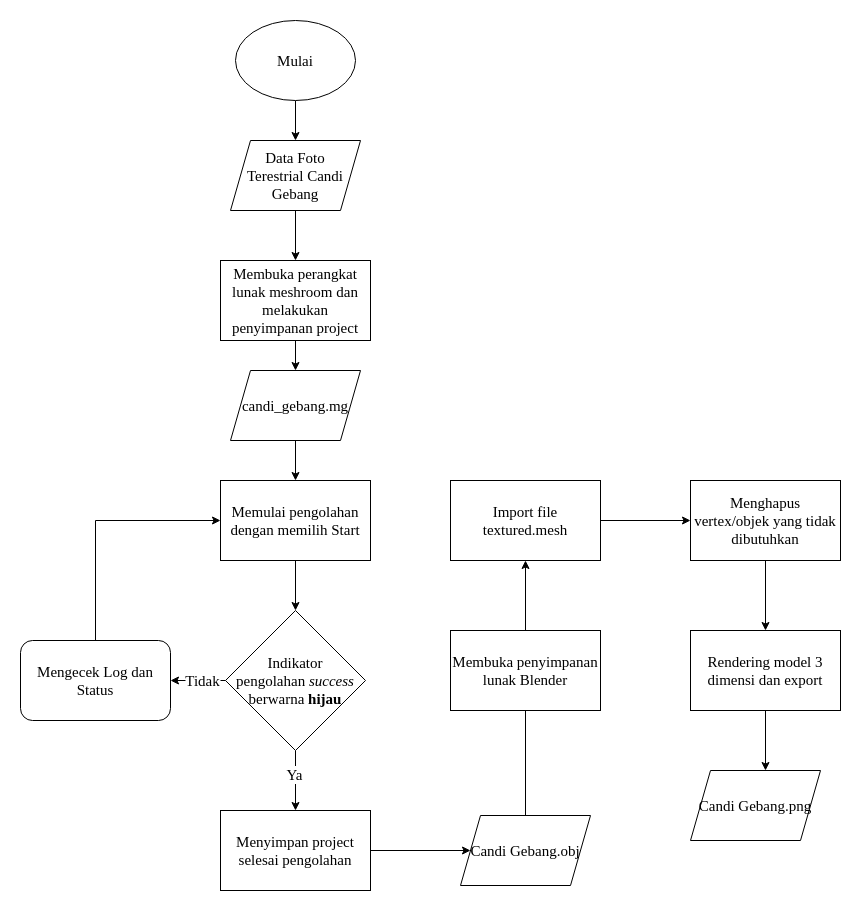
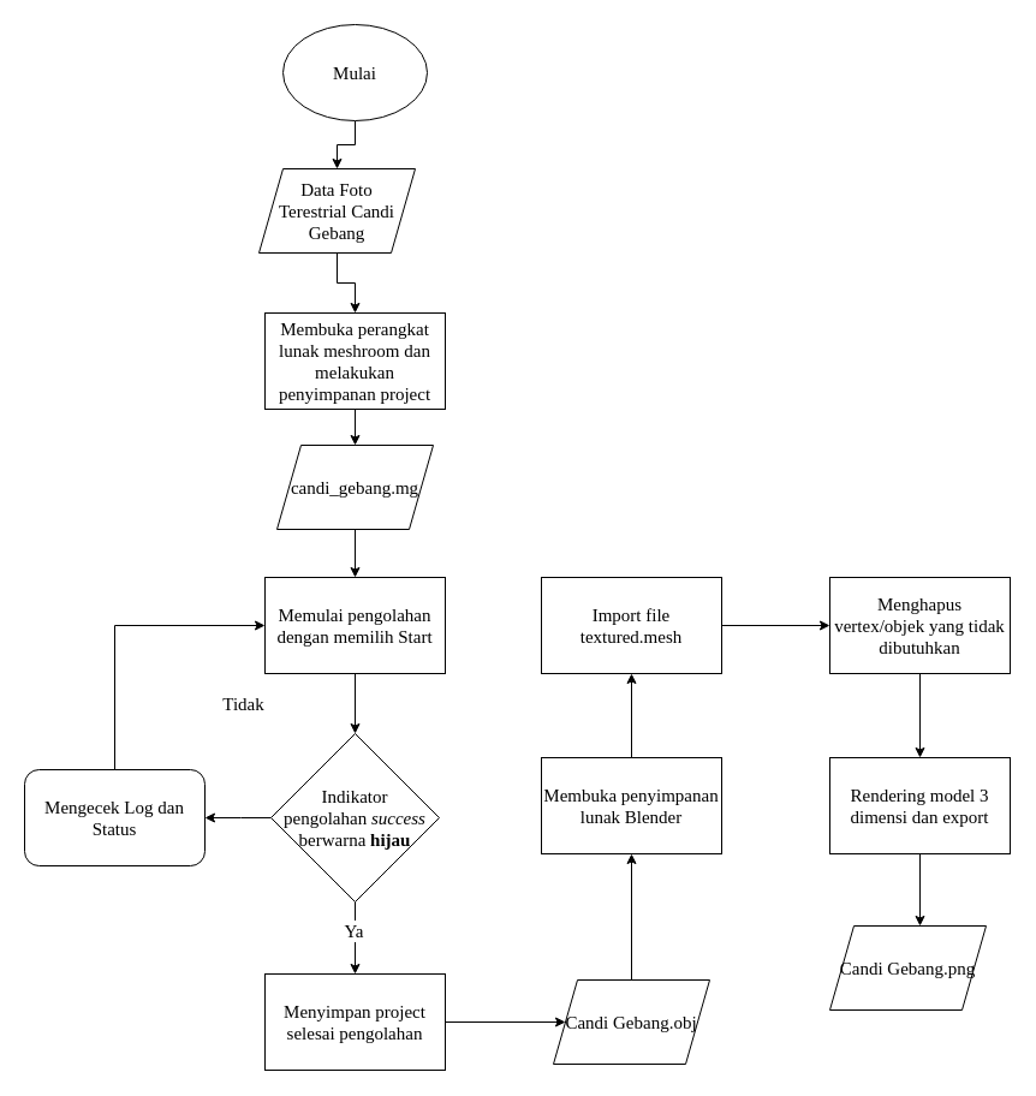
- <mxCell id="5" value="Data Foto &lt;br&gt;Terestrial Candi Gebang" style="shape=parallelogram;perimeter=parallelogramPerimeter;whiteSpace=wrap;html=1;fixedSize=1;fontFamily=Times New Roman;fontSize=15;" vertex="1" parent="1"><mxGeometry x="230" y="140" width="130" height="70" as="geometry" /></mxCell>
+ <mxCell id="5" value="Data Foto &lt;br&gt;Terestrial Candi Gebang" style="shape=parallelogram;perimeter=parallelogramPerimeter;whiteSpace=wrap;html=1;fixedSize=1;fontFamily=Times New Roman;fontSize=15;" vertex="1" parent="1"><mxGeometry x="215" y="140" width="130" height="70" as="geometry" /></mxCell>
- <mxCell id="31" value="Tidak" style="text;html=1;align=center;verticalAlign=middle;whiteSpace=wrap;rounded=0;fontFamily=Times New Roman;fontSize=15;fillColor=default;" vertex="1" parent="1"><mxGeometry x="185" y="665" width="35" height="30" as="geometry" /></mxCell>
+ <mxCell id="31" value="Tidak" style="text;html=1;align=center;verticalAlign=middle;whiteSpace=wrap;rounded=0;fontFamily=Times New Roman;fontSize=15;fillColor=default;" vertex="1" parent="1"><mxGeometry x="185" y="570" width="35" height="30" as="geometry" /></mxCell>
- <mxCell id="27" style="edgeStyle=orthogonalEdgeStyle;rounded=0;orthogonalLoop=1;jettySize=auto;html=1;exitX=0.5;exitY=0;exitDx=0;exitDy=0;entryX=0.5;entryY=1;entryDx=0;entryDy=0;fontFamily=Times New Roman;fontSize=15;endArrow=none;" edge="1" parent="1" source="28" target="19"><mxGeometry relative="1" as="geometry" /></mxCell>
+ <mxCell id="27" style="edgeStyle=orthogonalEdgeStyle;rounded=0;orthogonalLoop=1;jettySize=auto;html=1;exitX=0.5;exitY=0;exitDx=0;exitDy=0;entryX=0.5;entryY=1;entryDx=0;entryDy=0;fontFamily=Times New Roman;fontSize=15;" edge="1" parent="1" source="28" target="19"><mxGeometry relative="1" as="geometry" /></mxCell>
